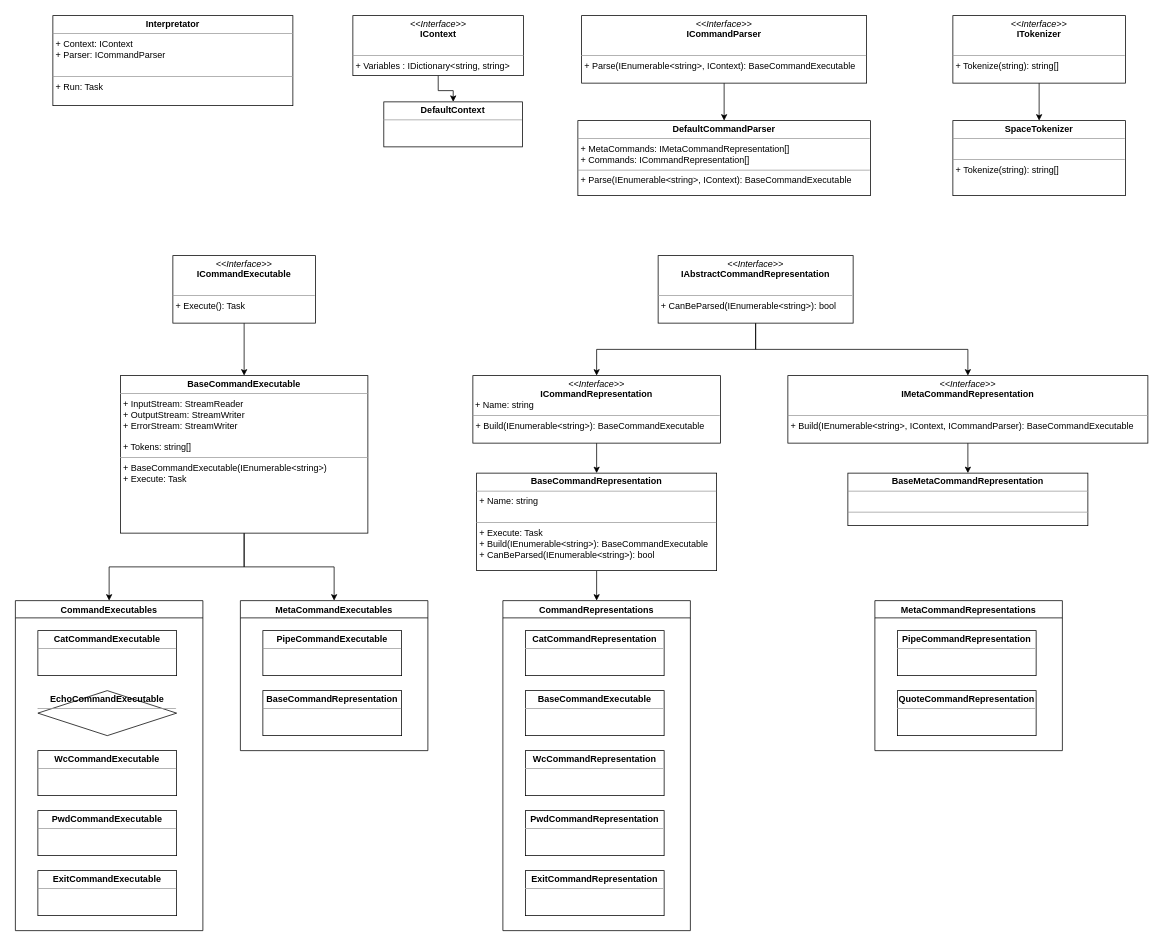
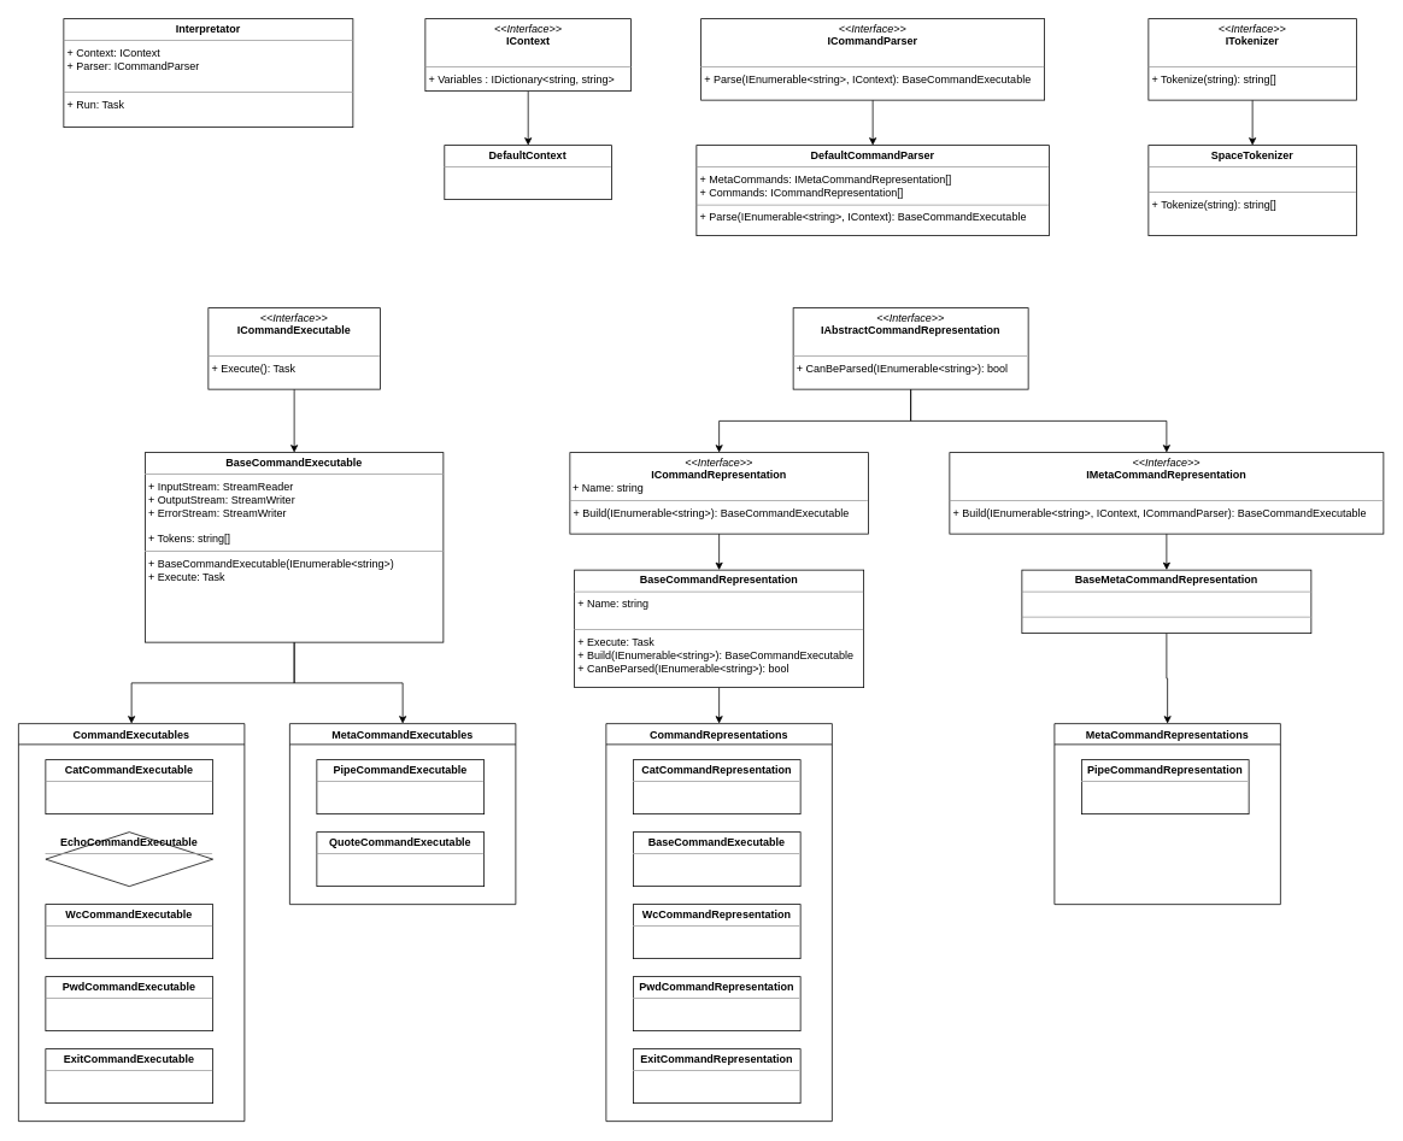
- <mxCell id="40" value="&lt;p style=&quot;margin:0px;margin-top:4px;text-align:center;&quot;&gt;&lt;b&gt;DefaultContext&lt;/b&gt;&lt;/p&gt;&lt;hr size=&quot;1&quot;&gt;&lt;div style=&quot;height:2px;&quot;&gt;&lt;/div&gt;" style="verticalAlign=top;align=left;overflow=fill;fontSize=12;fontFamily=Helvetica;html=1;" parent="1" vertex="1"><mxGeometry x="511.25" y="135" width="185" height="60" as="geometry" /></mxCell>
+ <mxCell id="40" value="&lt;p style=&quot;margin:0px;margin-top:4px;text-align:center;&quot;&gt;&lt;b&gt;DefaultContext&lt;/b&gt;&lt;/p&gt;&lt;hr size=&quot;1&quot;&gt;&lt;div style=&quot;height:2px;&quot;&gt;&lt;/div&gt;" style="verticalAlign=top;align=left;overflow=fill;fontSize=12;fontFamily=Helvetica;html=1;" parent="1" vertex="1"><mxGeometry x="491.25" y="160" width="185" height="60" as="geometry" /></mxCell>
+ <mxCell id="33" style="edgeStyle=orthogonalEdgeStyle;rounded=0;orthogonalLoop=1;jettySize=auto;html=1;" parent="1" source="34" target="18" edge="1"><mxGeometry relative="1" as="geometry" /></mxCell>
- <mxCell id="46" value="&lt;p style=&quot;margin:0px;margin-top:4px;text-align:center;&quot;&gt;&lt;b&gt;BaseCommandRepresentation&lt;/b&gt;&lt;/p&gt;&lt;hr size=&quot;1&quot;&gt;&lt;div style=&quot;height:2px;&quot;&gt;&lt;/div&gt;" style="verticalAlign=top;align=left;overflow=fill;fontSize=12;fontFamily=Helvetica;html=1;" parent="44" vertex="1"><mxGeometry x="30" y="120" width="185" height="60" as="geometry" /></mxCell>
+ <mxCell id="46" value="&lt;p style=&quot;margin:0px;margin-top:4px;text-align:center;&quot;&gt;&lt;b&gt;QuoteCommandExecutable&lt;/b&gt;&lt;/p&gt;&lt;hr size=&quot;1&quot;&gt;&lt;div style=&quot;height:2px;&quot;&gt;&lt;/div&gt;" style="verticalAlign=top;align=left;overflow=fill;fontSize=12;fontFamily=Helvetica;html=1;" parent="44" vertex="1"><mxGeometry x="30" y="120" width="185" height="60" as="geometry" /></mxCell>
- <mxCell id="20" value="&lt;p style=&quot;margin:0px;margin-top:4px;text-align:center;&quot;&gt;&lt;b&gt;QuoteCommandRepresentation&lt;/b&gt;&lt;/p&gt;&lt;hr size=&quot;1&quot;&gt;&lt;div style=&quot;height:2px;&quot;&gt;&lt;/div&gt;" style="verticalAlign=top;align=left;overflow=fill;fontSize=12;fontFamily=Helvetica;html=1;" parent="18" vertex="1"><mxGeometry x="30" y="120" width="185" height="60" as="geometry" /></mxCell>
